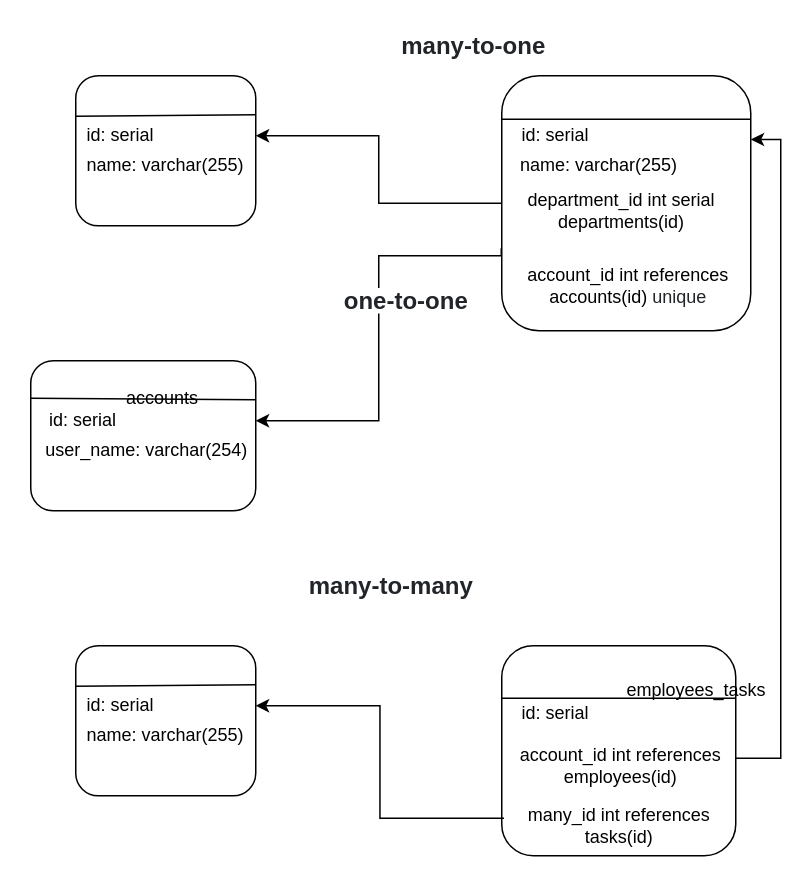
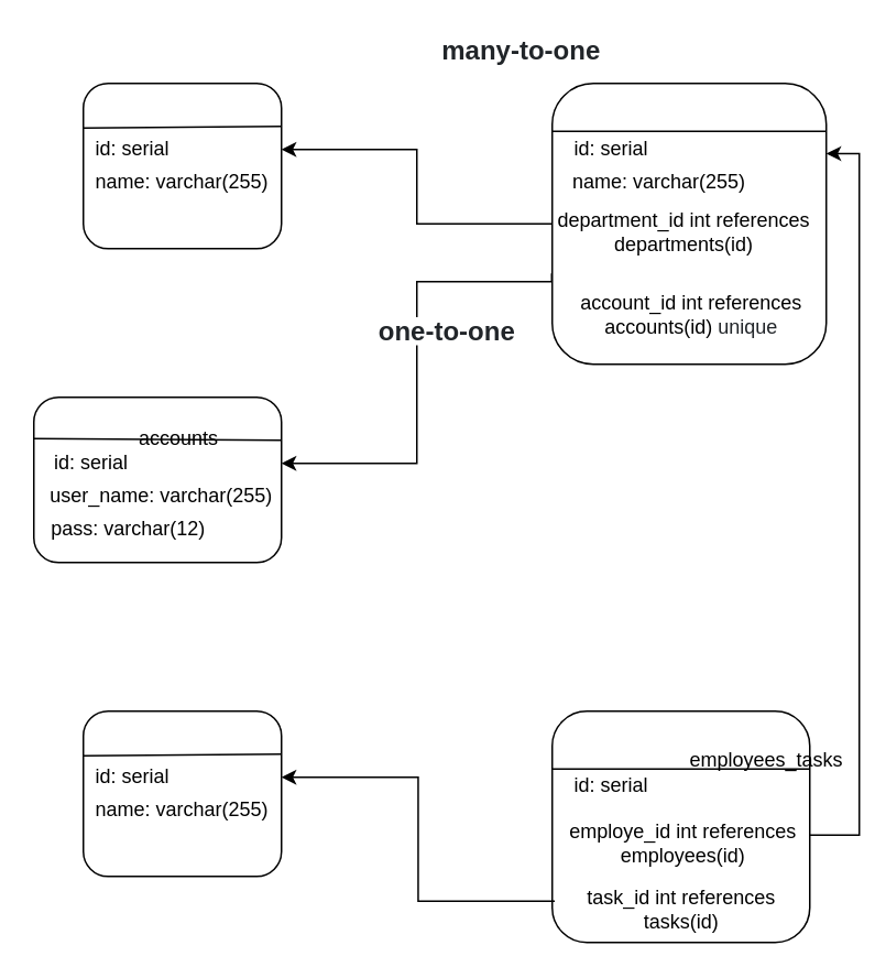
- <mxCell id="16" value="department_id int serial departments(id)" style="text;html=1;strokeColor=none;fillColor=none;align=center;verticalAlign=middle;whiteSpace=wrap;rounded=0;" vertex="1" parent="1"><mxGeometry x="334" y="130" width="160" height="20" as="geometry" /></mxCell>
+ <mxCell id="16" value="department_id int references departments(id)" style="text;html=1;strokeColor=none;fillColor=none;align=center;verticalAlign=middle;whiteSpace=wrap;rounded=0;" vertex="1" parent="1"><mxGeometry x="334" y="130" width="160" height="20" as="geometry" /></mxCell>
- <mxCell id="20" value="user_name: varchar(254)" style="text;html=1;strokeColor=none;fillColor=none;align=center;verticalAlign=middle;whiteSpace=wrap;rounded=0;" vertex="1" parent="1"><mxGeometry x="25" y="290" width="145" height="20" as="geometry" /></mxCell>
+ <mxCell id="20" value="user_name: varchar(255)" style="text;html=1;strokeColor=none;fillColor=none;align=center;verticalAlign=middle;whiteSpace=wrap;rounded=0;" vertex="1" parent="1"><mxGeometry x="25" y="290" width="145" height="20" as="geometry" /></mxCell>
+ <mxCell id="34" value="pass: varchar(12)" style="text;html=1;strokeColor=none;fillColor=none;align=center;verticalAlign=middle;whiteSpace=wrap;rounded=0;" vertex="1" parent="1"><mxGeometry x="25" y="310" width="105" height="20" as="geometry" /></mxCell>
- <mxCell id="27" value="&lt;span style=&quot;box-sizing: border-box ; font-weight: bolder ; color: rgb(33 , 37 , 41) ; font-family: &amp;#34;arial&amp;#34; , &amp;#34;helvetica neue&amp;#34; , sans-serif ; font-size: 16px ; text-align: left ; background-color: rgb(255 , 255 , 255)&quot;&gt;many-to-&lt;/span&gt;&lt;span style=&quot;color: rgb(33 , 37 , 41) ; font-family: &amp;#34;arial&amp;#34; , &amp;#34;helvetica neue&amp;#34; , sans-serif ; font-size: 16px ; font-weight: 700 ; text-align: left ; background-color: rgb(255 , 255 , 255)&quot;&gt;many&lt;/span&gt;" style="text;html=1;align=center;verticalAlign=middle;resizable=0;points=[];autosize=1;strokeColor=none;" vertex="1" parent="1"><mxGeometry x="200" y="380" width="120" height="20" as="geometry" /></mxCell>
- <mxCell id="31" value="account_id int references employees(id)" style="text;html=1;strokeColor=none;fillColor=none;align=center;verticalAlign=middle;whiteSpace=wrap;rounded=0;" vertex="1" parent="1"><mxGeometry x="337" y="500" width="153" height="20" as="geometry" /></mxCell>
+ <mxCell id="31" value="employe_id int references employees(id)" style="text;html=1;strokeColor=none;fillColor=none;align=center;verticalAlign=middle;whiteSpace=wrap;rounded=0;" vertex="1" parent="1"><mxGeometry x="337" y="500" width="153" height="20" as="geometry" /></mxCell>
- <mxCell id="33" value="many_id int references tasks(id)" style="text;html=1;strokeColor=none;fillColor=none;align=center;verticalAlign=middle;whiteSpace=wrap;rounded=0;" vertex="1" parent="1"><mxGeometry x="335.5" y="540" width="153" height="20" as="geometry" /></mxCell>
+ <mxCell id="33" value="task_id int references tasks(id)" style="text;html=1;strokeColor=none;fillColor=none;align=center;verticalAlign=middle;whiteSpace=wrap;rounded=0;" vertex="1" parent="1"><mxGeometry x="335.5" y="540" width="153" height="20" as="geometry" /></mxCell>
